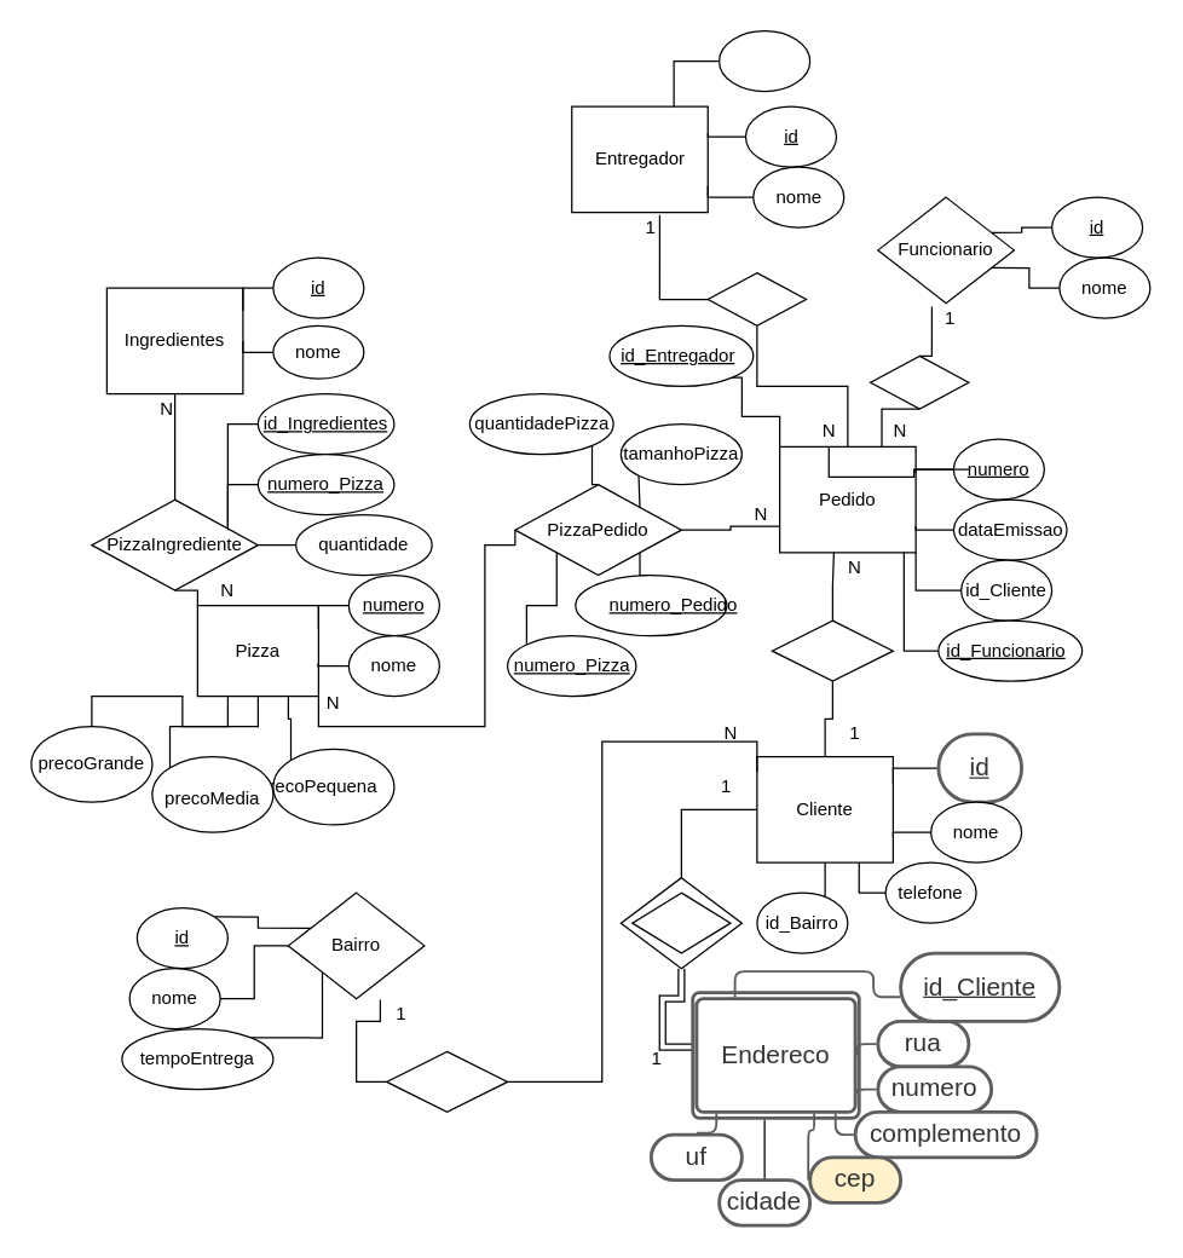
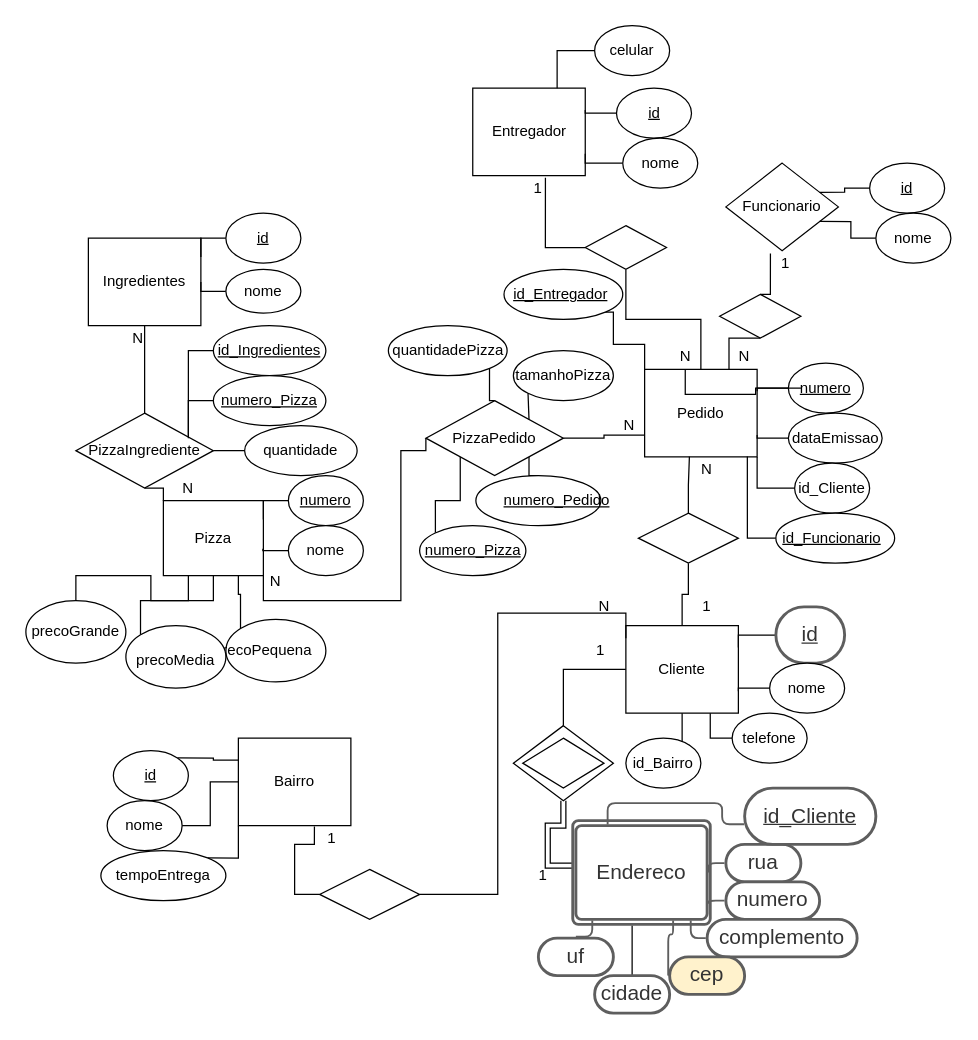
+ <mxCell id="131" value="celular" style="text;html=1;strokeColor=none;fillColor=none;align=center;verticalAlign=middle;whiteSpace=wrap;rounded=0;" vertex="1" parent="1"><mxGeometry x="485" y="30" width="40" height="20" as="geometry" /></mxCell>
- <mxCell id="140" value="Bairro" style="rhombus;whiteSpace=wrap;html=1;" vertex="1" parent="1"><mxGeometry x="190" y="590" width="90" height="70" as="geometry" /></mxCell>
+ <mxCell id="140" value="Bairro" style="rounded=0;whiteSpace=wrap;html=1;" vertex="1" parent="1"><mxGeometry x="190" y="590" width="90" height="70" as="geometry" /></mxCell>
